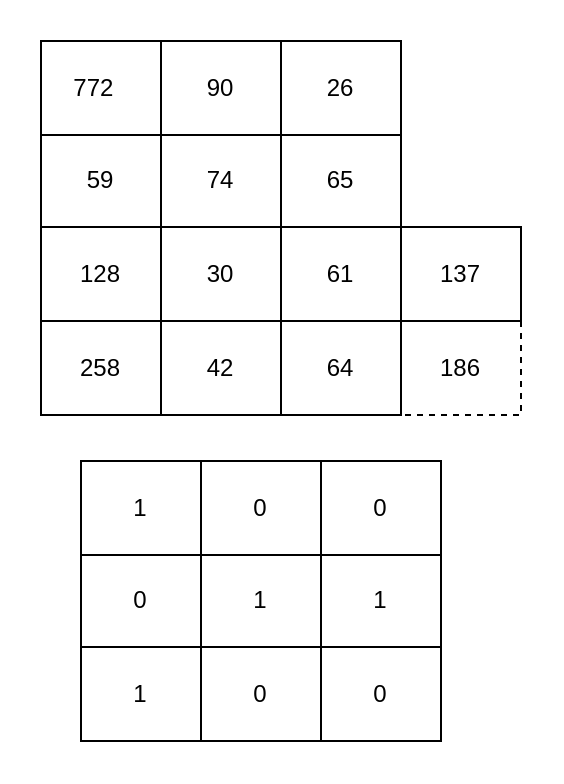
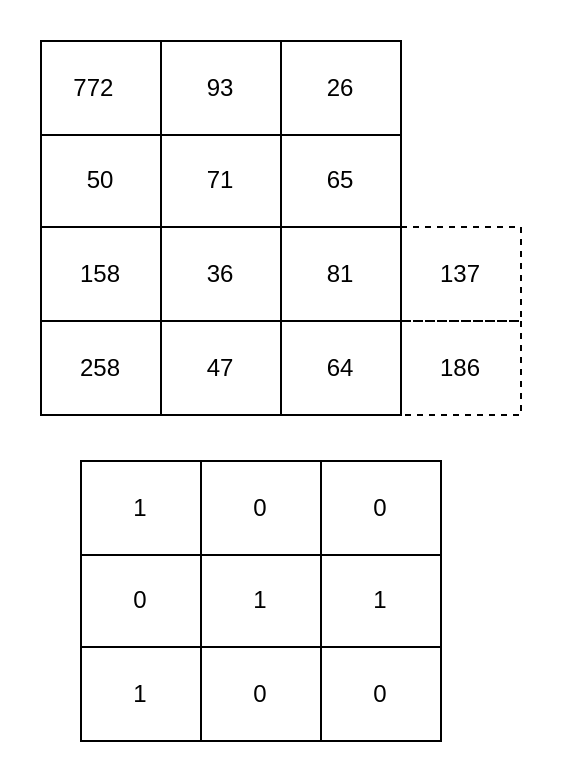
- <mxCell id="5" value="90" style="connectable=0;recursiveResize=0;strokeColor=inherit;fillColor=none;align=center;whiteSpace=wrap;html=1;" vertex="1" parent="3"><mxGeometry x="60" width="60" height="47" as="geometry"><mxRectangle width="60" height="47" as="alternateBounds" /></mxGeometry></mxCell>
+ <mxCell id="5" value="93" style="connectable=0;recursiveResize=0;strokeColor=inherit;fillColor=none;align=center;whiteSpace=wrap;html=1;" vertex="1" parent="3"><mxGeometry x="60" width="60" height="47" as="geometry"><mxRectangle width="60" height="47" as="alternateBounds" /></mxGeometry></mxCell>
- <mxCell id="8" value="59" style="connectable=0;recursiveResize=0;strokeColor=inherit;fillColor=none;align=center;whiteSpace=wrap;html=1;" vertex="1" parent="7"><mxGeometry width="60" height="46" as="geometry"><mxRectangle width="60" height="46" as="alternateBounds" /></mxGeometry></mxCell>
+ <mxCell id="8" value="50" style="connectable=0;recursiveResize=0;strokeColor=inherit;fillColor=none;align=center;whiteSpace=wrap;html=1;" vertex="1" parent="7"><mxGeometry width="60" height="46" as="geometry"><mxRectangle width="60" height="46" as="alternateBounds" /></mxGeometry></mxCell>
- <mxCell id="9" value="74" style="connectable=0;recursiveResize=0;strokeColor=inherit;fillColor=none;align=center;whiteSpace=wrap;html=1;" vertex="1" parent="7"><mxGeometry x="60" width="60" height="46" as="geometry"><mxRectangle width="60" height="46" as="alternateBounds" /></mxGeometry></mxCell>
+ <mxCell id="9" value="71" style="connectable=0;recursiveResize=0;strokeColor=inherit;fillColor=none;align=center;whiteSpace=wrap;html=1;" vertex="1" parent="7"><mxGeometry x="60" width="60" height="46" as="geometry"><mxRectangle width="60" height="46" as="alternateBounds" /></mxGeometry></mxCell>
- <mxCell id="15" value="137" style="connectable=0;recursiveResize=0;strokeColor=inherit;fillColor=none;align=center;whiteSpace=wrap;html=1;" vertex="1" parent="1"><mxGeometry x="200" y="113" width="60" height="47" as="geometry"><mxRectangle width="60" height="47" as="alternateBounds" /></mxGeometry></mxCell>
+ <mxCell id="15" value="137" style="connectable=0;recursiveResize=0;strokeColor=inherit;fillColor=none;align=center;whiteSpace=wrap;html=1;dashed=1;" vertex="1" parent="1"><mxGeometry x="200" y="113" width="60" height="47" as="geometry"><mxRectangle width="60" height="47" as="alternateBounds" /></mxGeometry></mxCell>
- <mxCell id="12" value="128" style="connectable=0;recursiveResize=0;strokeColor=inherit;fillColor=none;align=center;whiteSpace=wrap;html=1;" vertex="1" parent="11"><mxGeometry width="60" height="47" as="geometry"><mxRectangle width="60" height="47" as="alternateBounds" /></mxGeometry></mxCell>
+ <mxCell id="12" value="158" style="connectable=0;recursiveResize=0;strokeColor=inherit;fillColor=none;align=center;whiteSpace=wrap;html=1;" vertex="1" parent="11"><mxGeometry width="60" height="47" as="geometry"><mxRectangle width="60" height="47" as="alternateBounds" /></mxGeometry></mxCell>
- <mxCell id="13" value="30" style="connectable=0;recursiveResize=0;strokeColor=inherit;fillColor=none;align=center;whiteSpace=wrap;html=1;" vertex="1" parent="11"><mxGeometry x="60" width="60" height="47" as="geometry"><mxRectangle width="60" height="47" as="alternateBounds" /></mxGeometry></mxCell>
+ <mxCell id="13" value="36" style="connectable=0;recursiveResize=0;strokeColor=inherit;fillColor=none;align=center;whiteSpace=wrap;html=1;" vertex="1" parent="11"><mxGeometry x="60" width="60" height="47" as="geometry"><mxRectangle width="60" height="47" as="alternateBounds" /></mxGeometry></mxCell>
- <mxCell id="14" value="61" style="connectable=0;recursiveResize=0;strokeColor=inherit;fillColor=none;align=center;whiteSpace=wrap;html=1;" vertex="1" parent="11"><mxGeometry x="120" width="60" height="47" as="geometry"><mxRectangle width="60" height="47" as="alternateBounds" /></mxGeometry></mxCell>
+ <mxCell id="14" value="81" style="connectable=0;recursiveResize=0;strokeColor=inherit;fillColor=none;align=center;whiteSpace=wrap;html=1;" vertex="1" parent="11"><mxGeometry x="120" width="60" height="47" as="geometry"><mxRectangle width="60" height="47" as="alternateBounds" /></mxGeometry></mxCell>
- <mxCell id="18" value="42" style="connectable=0;recursiveResize=0;strokeColor=inherit;fillColor=none;align=center;whiteSpace=wrap;html=1;" vertex="1" parent="16"><mxGeometry x="60" width="60" height="47" as="geometry"><mxRectangle width="60" height="47" as="alternateBounds" /></mxGeometry></mxCell>
+ <mxCell id="18" value="47" style="connectable=0;recursiveResize=0;strokeColor=inherit;fillColor=none;align=center;whiteSpace=wrap;html=1;" vertex="1" parent="16"><mxGeometry x="60" width="60" height="47" as="geometry"><mxRectangle width="60" height="47" as="alternateBounds" /></mxGeometry></mxCell>
